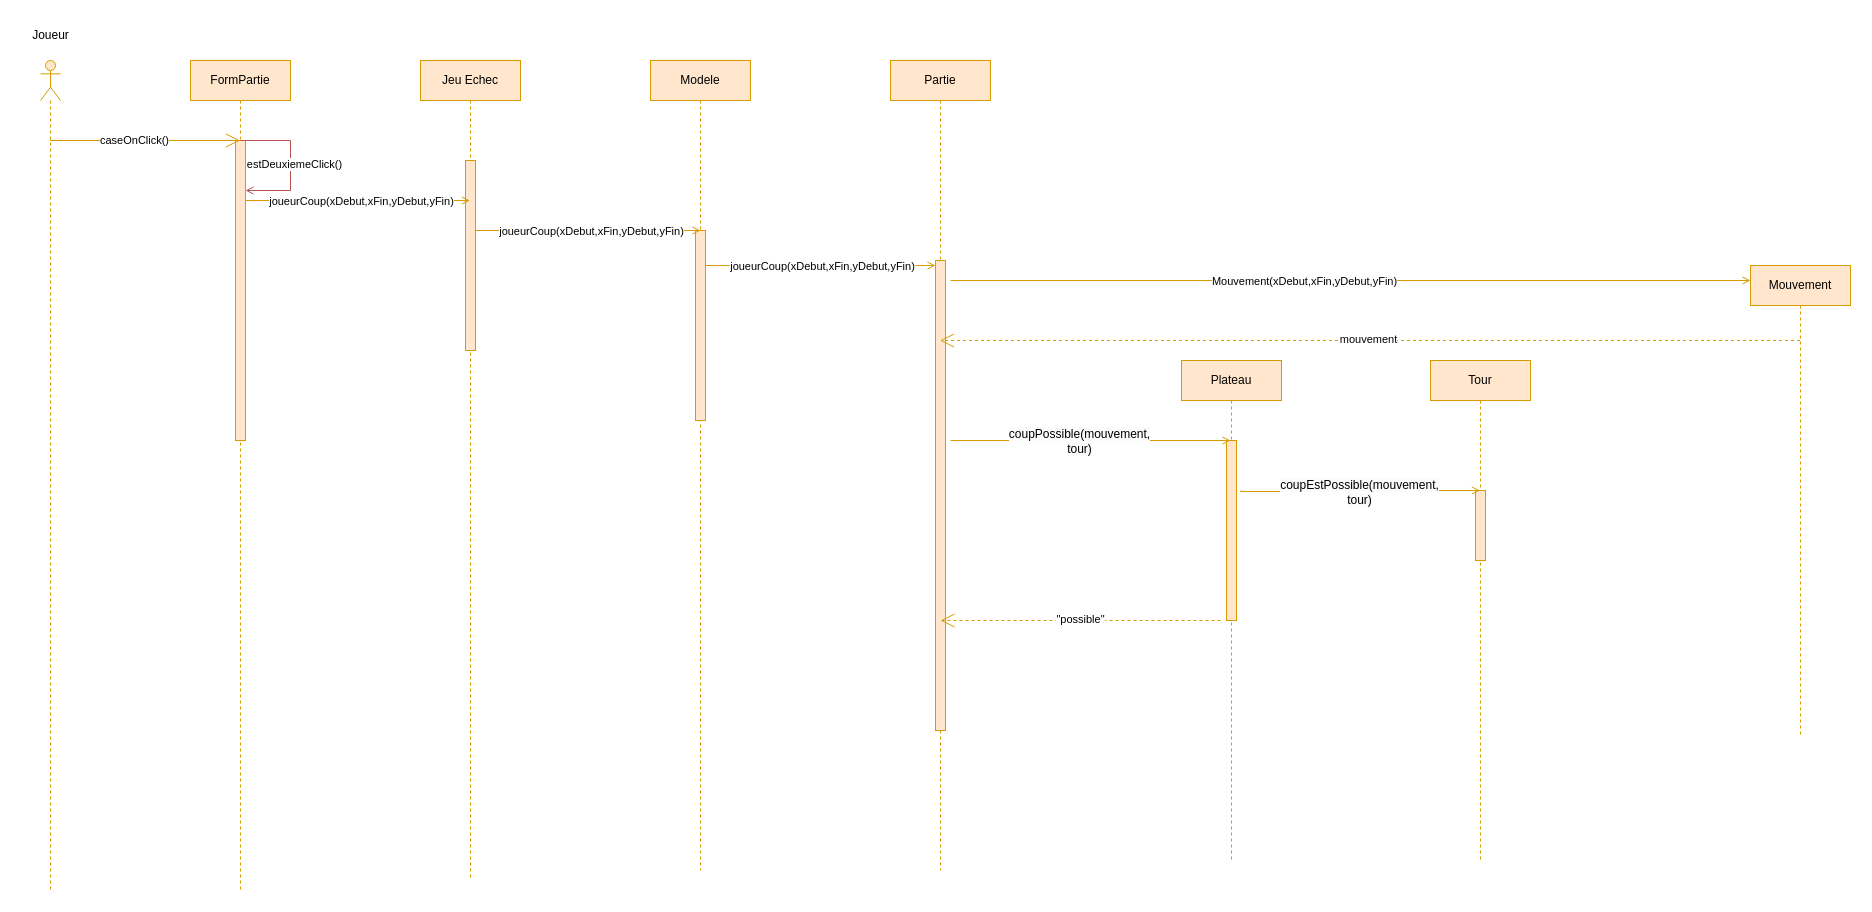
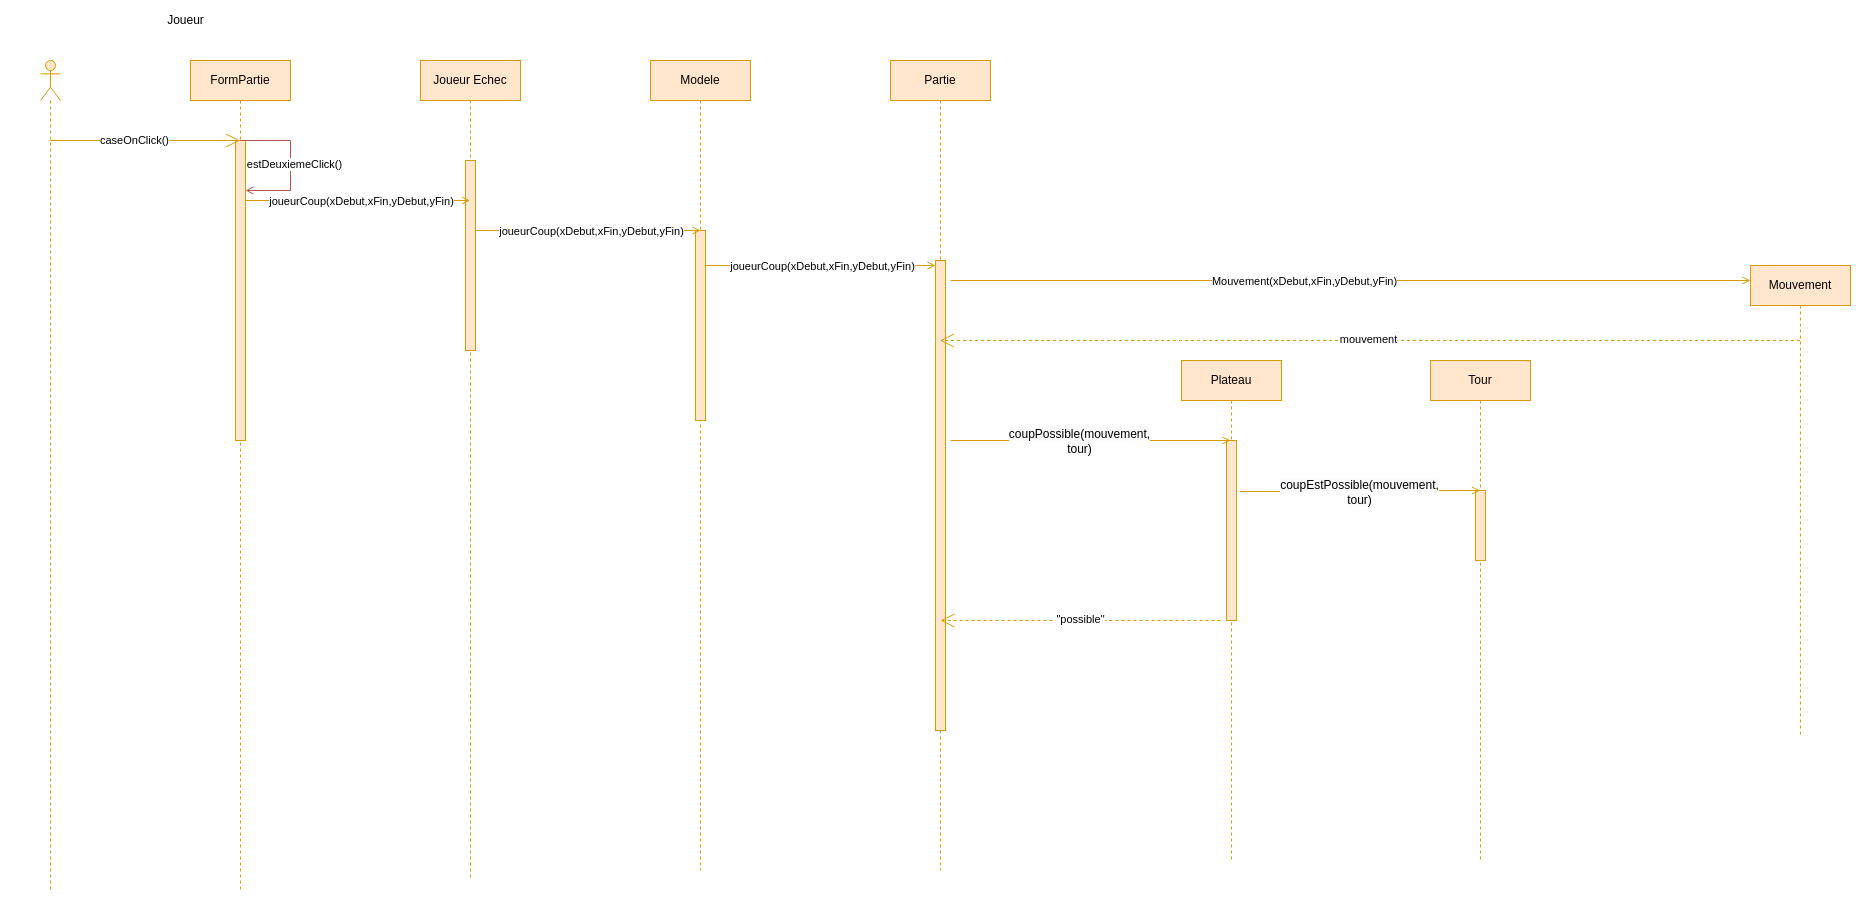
- <mxCell id="3" value="Joueur" style="text;html=1;align=center;verticalAlign=middle;resizable=0;points=[];autosize=1;strokeColor=none;fillColor=none;" vertex="1" parent="1"><mxGeometry x="20" y="20" width="60" height="30" as="geometry" /></mxCell>
+ <mxCell id="3" value="Joueur" style="text;html=1;align=center;verticalAlign=middle;resizable=0;points=[];autosize=1;strokeColor=none;fillColor=none;" vertex="1" parent="1"><mxGeometry x="155" y="5" width="60" height="30" as="geometry" /></mxCell>
- <mxCell id="8" value="Jeu Echec" style="shape=umlLifeline;perimeter=lifelinePerimeter;whiteSpace=wrap;html=1;container=1;dropTarget=0;collapsible=0;recursiveResize=0;outlineConnect=0;portConstraint=eastwest;newEdgeStyle={&quot;curved&quot;:0,&quot;rounded&quot;:0};fillColor=#ffe6cc;strokeColor=#d79b00;" vertex="1" parent="1"><mxGeometry x="420" y="60" width="100" height="820" as="geometry" /></mxCell>
+ <mxCell id="8" value="Joueur Echec" style="shape=umlLifeline;perimeter=lifelinePerimeter;whiteSpace=wrap;html=1;container=1;dropTarget=0;collapsible=0;recursiveResize=0;outlineConnect=0;portConstraint=eastwest;newEdgeStyle={&quot;curved&quot;:0,&quot;rounded&quot;:0};fillColor=#ffe6cc;strokeColor=#d79b00;" vertex="1" parent="1"><mxGeometry x="420" y="60" width="100" height="820" as="geometry" /></mxCell>
